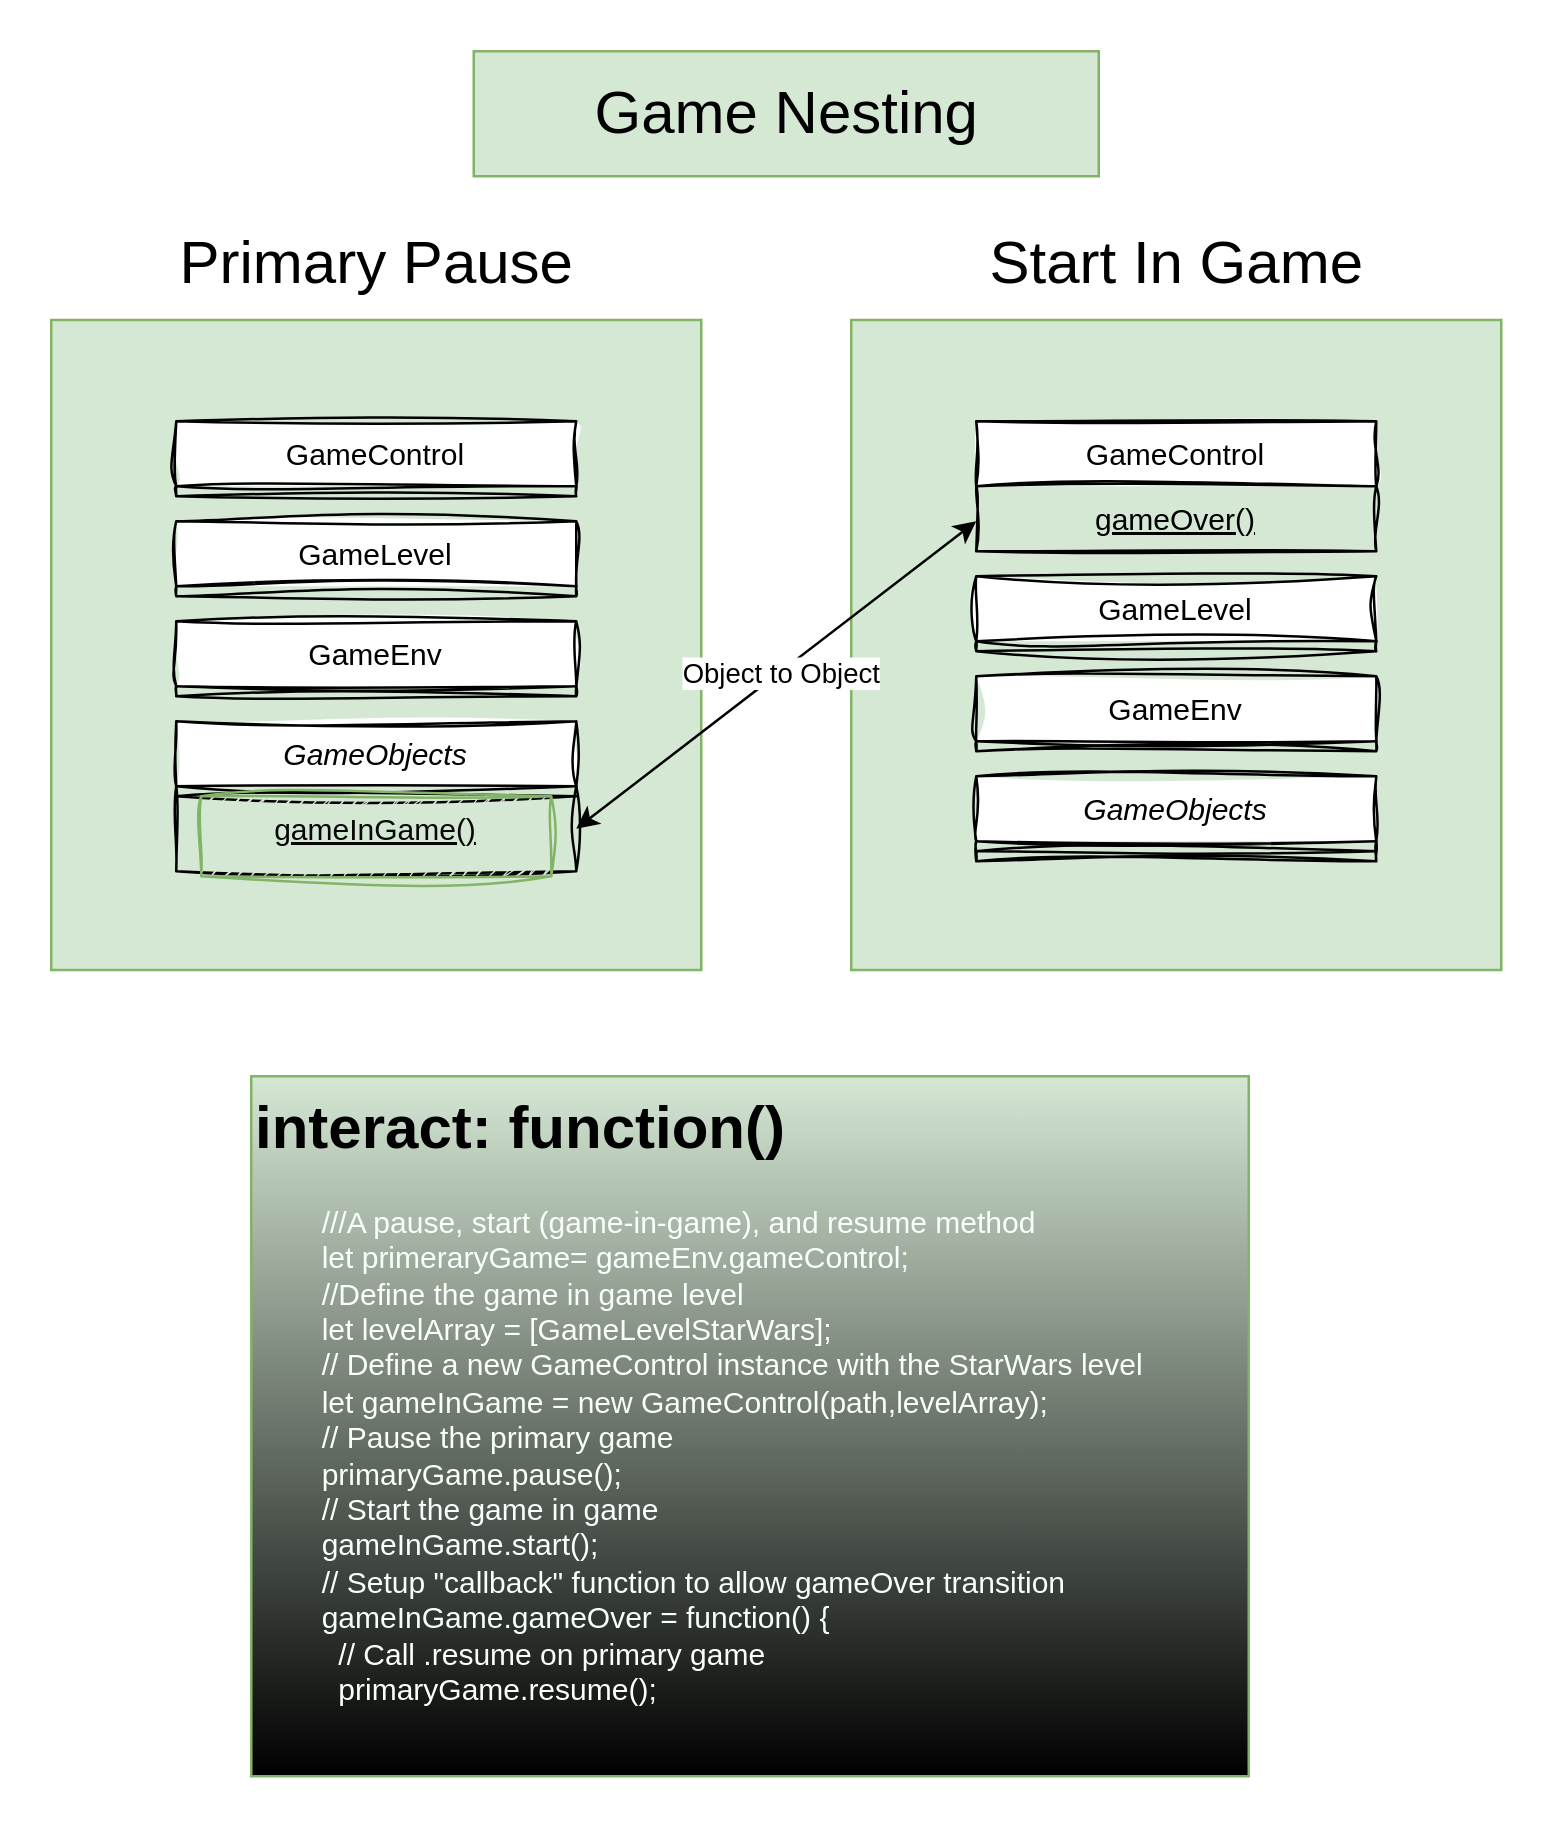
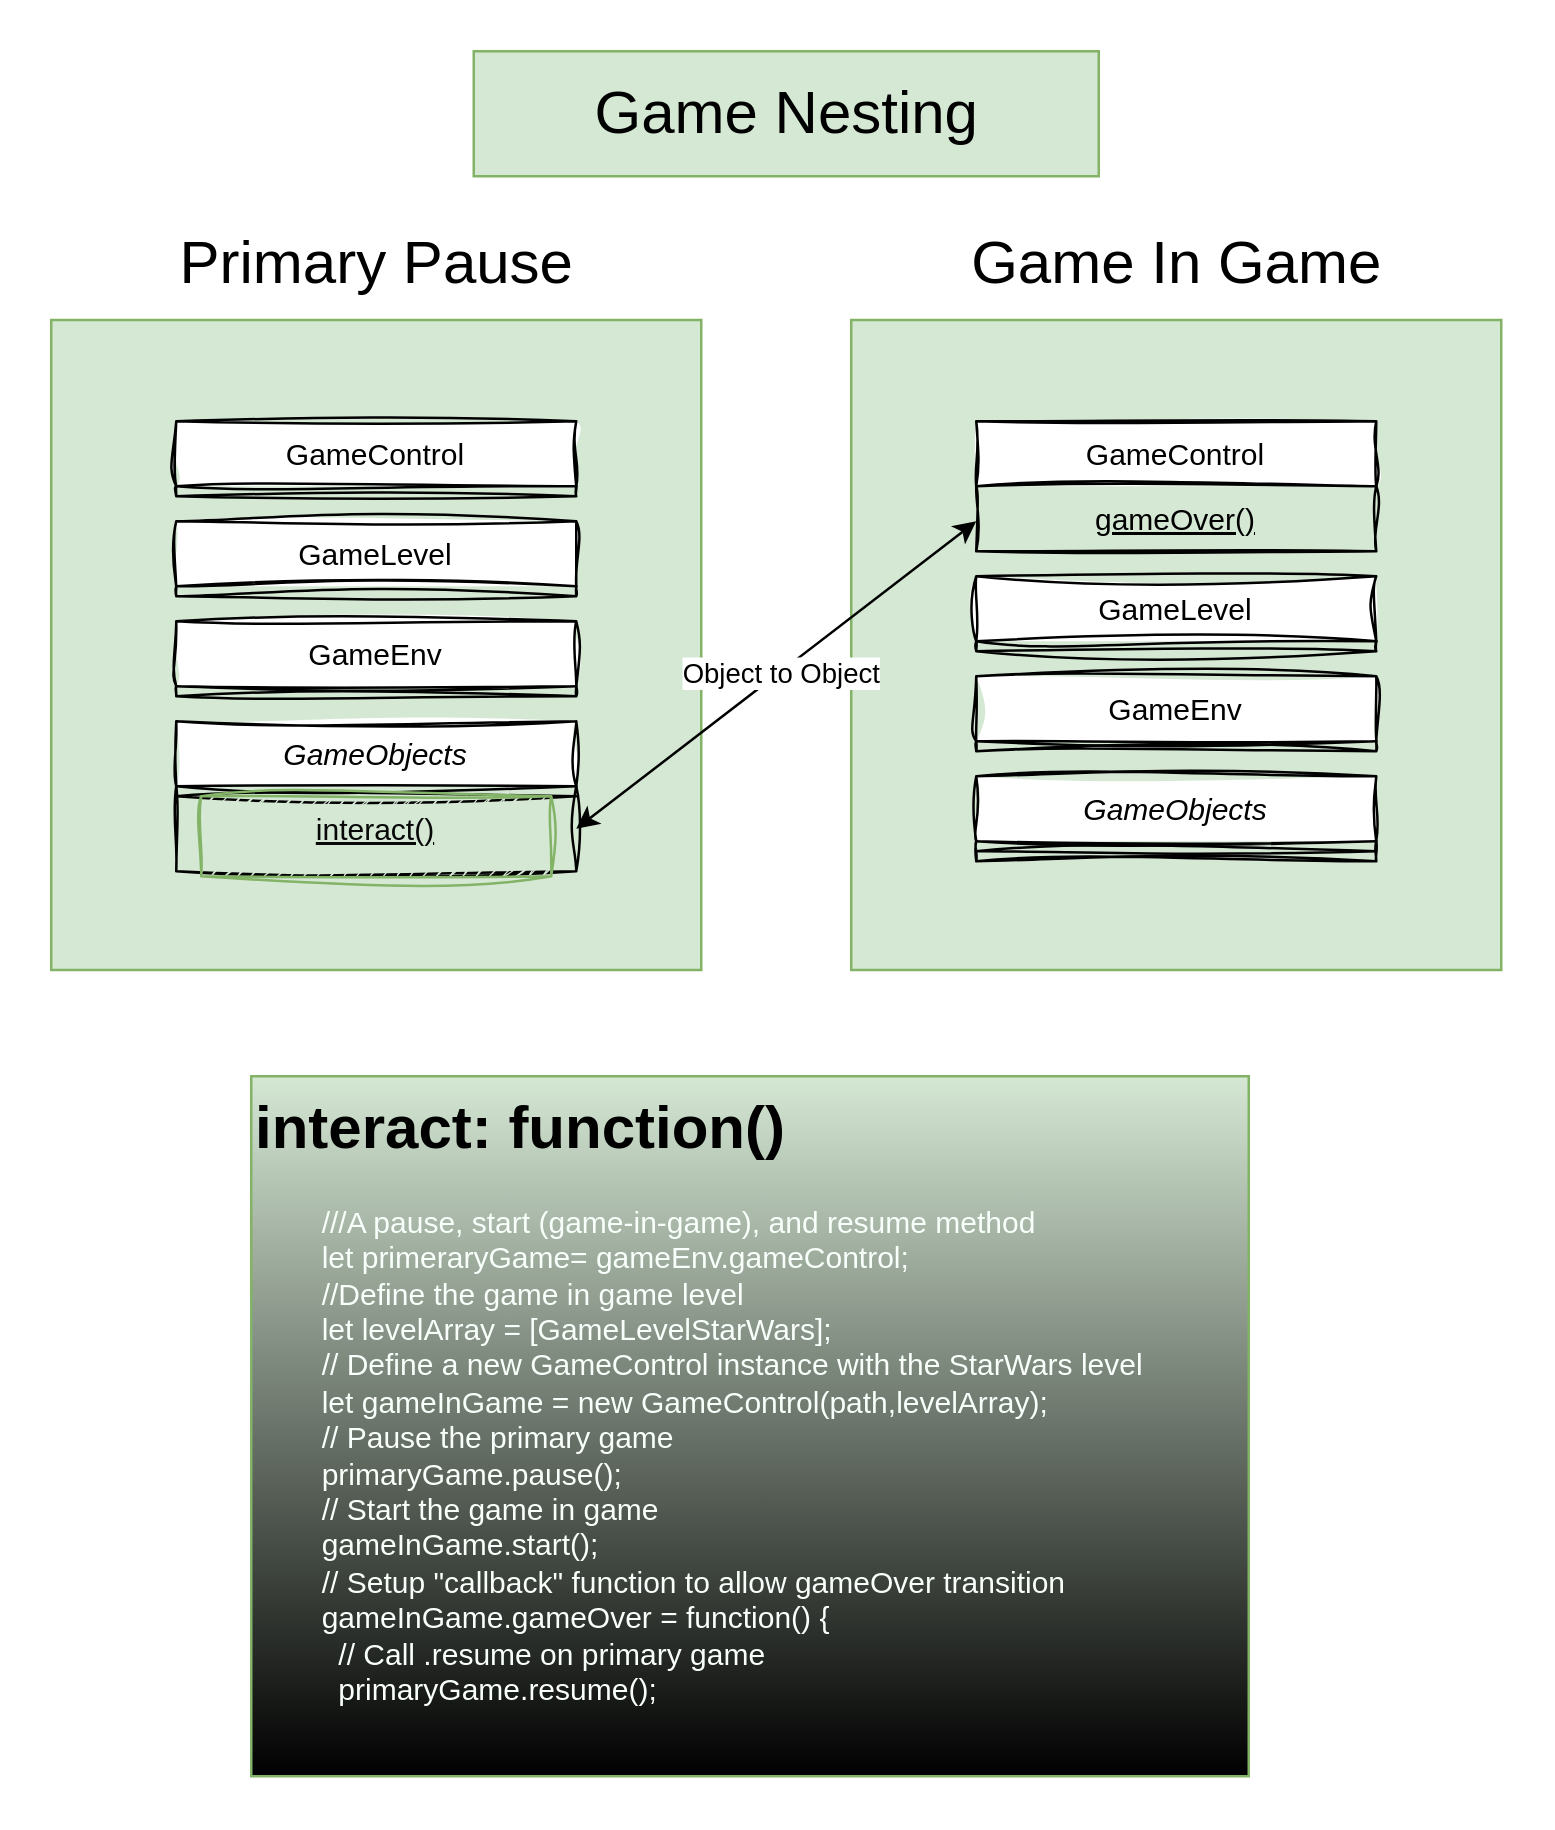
- <mxCell id="17" value="&lt;font style=&quot;font-weight: normal; color: light-dark(rgb(0, 0, 0), rgb(204, 204, 204));&quot;&gt;Start In Game&lt;/font&gt;" style="text;html=1;fontSize=24;fontStyle=1;verticalAlign=middle;align=center;labelBorderColor=none;labelBackgroundColor=none;rounded=0;" parent="1" vertex="1"><mxGeometry x="345" y="80" width="250" height="50" as="geometry" /></mxCell>
+ <mxCell id="17" value="&lt;font style=&quot;font-weight: normal; color: light-dark(rgb(0, 0, 0), rgb(204, 204, 204));&quot;&gt;Game In Game&lt;/font&gt;" style="text;html=1;fontSize=24;fontStyle=1;verticalAlign=middle;align=center;labelBorderColor=none;labelBackgroundColor=none;rounded=0;" parent="1" vertex="1"><mxGeometry x="345" y="80" width="250" height="50" as="geometry" /></mxCell>
- <mxCell id="9" value="gameInGame()" style="text;align=center;verticalAlign=top;spacingLeft=4;spacingRight=4;overflow=hidden;rotatable=0;points=[[0,0.5],[1,0.5]];portConstraint=eastwest;fontStyle=4;sketch=1;curveFitting=1;jiggle=2;rounded=0;fillColor=#d5e8d4;strokeColor=#82b366;fontColor=#080808;" parent="1" vertex="1"><mxGeometry x="80" y="318" width="140" height="32" as="geometry" /></mxCell>
+ <mxCell id="9" value="interact()" style="text;align=center;verticalAlign=top;spacingLeft=4;spacingRight=4;overflow=hidden;rotatable=0;points=[[0,0.5],[1,0.5]];portConstraint=eastwest;fontStyle=4;sketch=1;curveFitting=1;jiggle=2;rounded=0;fillColor=#d5e8d4;strokeColor=#82b366;fontColor=#080808;" parent="1" vertex="1"><mxGeometry x="80" y="318" width="140" height="32" as="geometry" /></mxCell>
